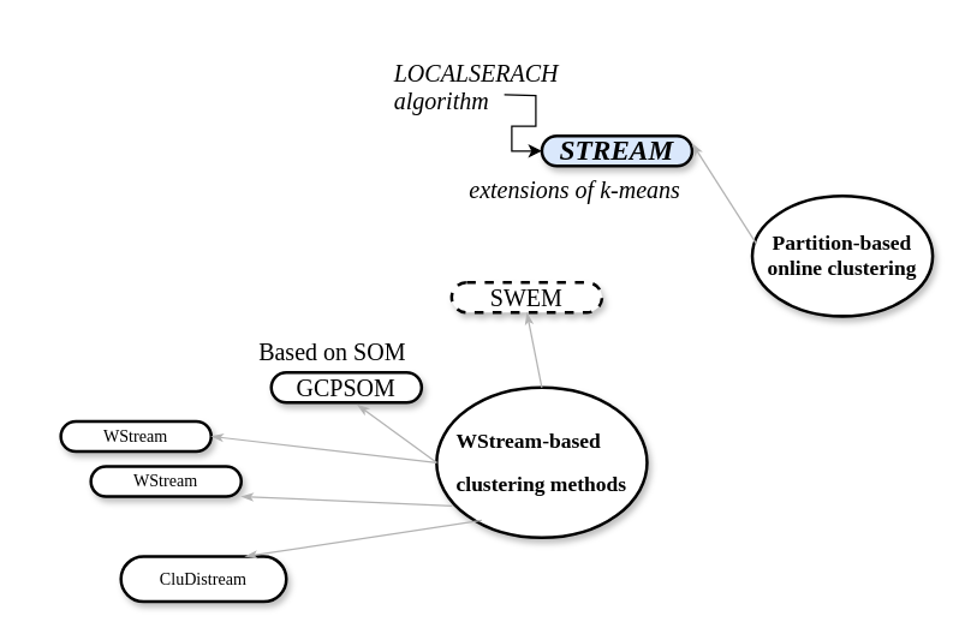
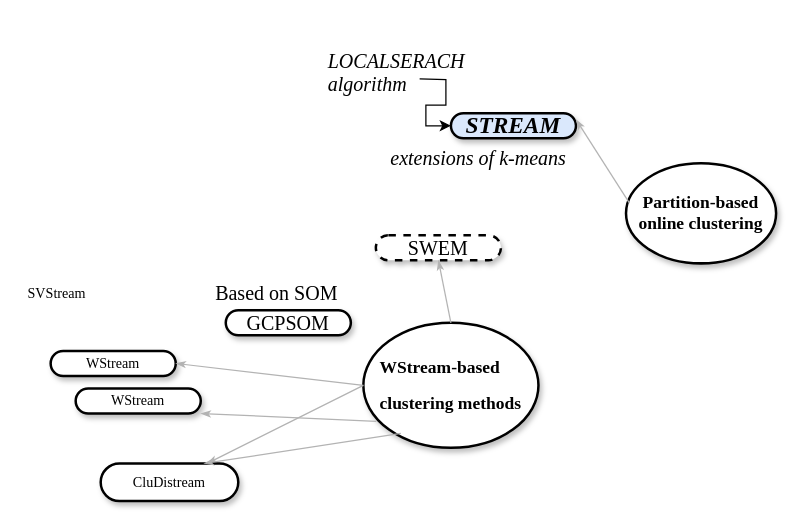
+ <mxCell id="18" value="&lt;div&gt;&lt;span style=&quot;font-size: 8.468pt ; font-family: &amp;quot;advpcourier&amp;quot; ; color: rgb(0 , 0 , 0)&quot;&gt;SVStream&lt;/span&gt;&lt;/div&gt;" style="text;whiteSpace=wrap;html=1;" vertex="1" parent="1"><mxGeometry x="20" y="220" width="80" height="30" as="geometry" /></mxCell>
- <mxCell id="11" value="" style="edgeStyle=none;rounded=1;html=1;labelBackgroundColor=none;startArrow=none;startFill=0;startSize=5;endArrow=classicThin;endFill=1;endSize=5;jettySize=auto;orthogonalLoop=1;strokeColor=#B3B3B3;strokeWidth=1;fontFamily=Verdana;fontSize=12;exitX=0;exitY=0.5;exitDx=0;exitDy=0;entryX=0.572;entryY=1.07;entryDx=0;entryDy=0;entryPerimeter=0;" edge="1" parent="1" source="7" target="9"><mxGeometry relative="1" as="geometry"><mxPoint x="350" y="257.5" as="sourcePoint" /><mxPoint x="300" y="217.5" as="targetPoint" /></mxGeometry></mxCell>
+ <mxCell id="11" value="" style="edgeStyle=none;rounded=1;html=1;labelBackgroundColor=none;startArrow=none;startFill=0;startSize=5;endArrow=classicThin;endFill=1;endSize=5;jettySize=auto;orthogonalLoop=1;strokeColor=#B3B3B3;strokeWidth=1;fontFamily=Verdana;fontSize=12;exitX=0;exitY=0.5;exitDx=0;exitDy=0;" edge="1" parent="1" source="7" target="16"><mxGeometry relative="1" as="geometry"><mxPoint x="350" y="257.5" as="sourcePoint" /><mxPoint x="300" y="217.5" as="targetPoint" /></mxGeometry></mxCell>
